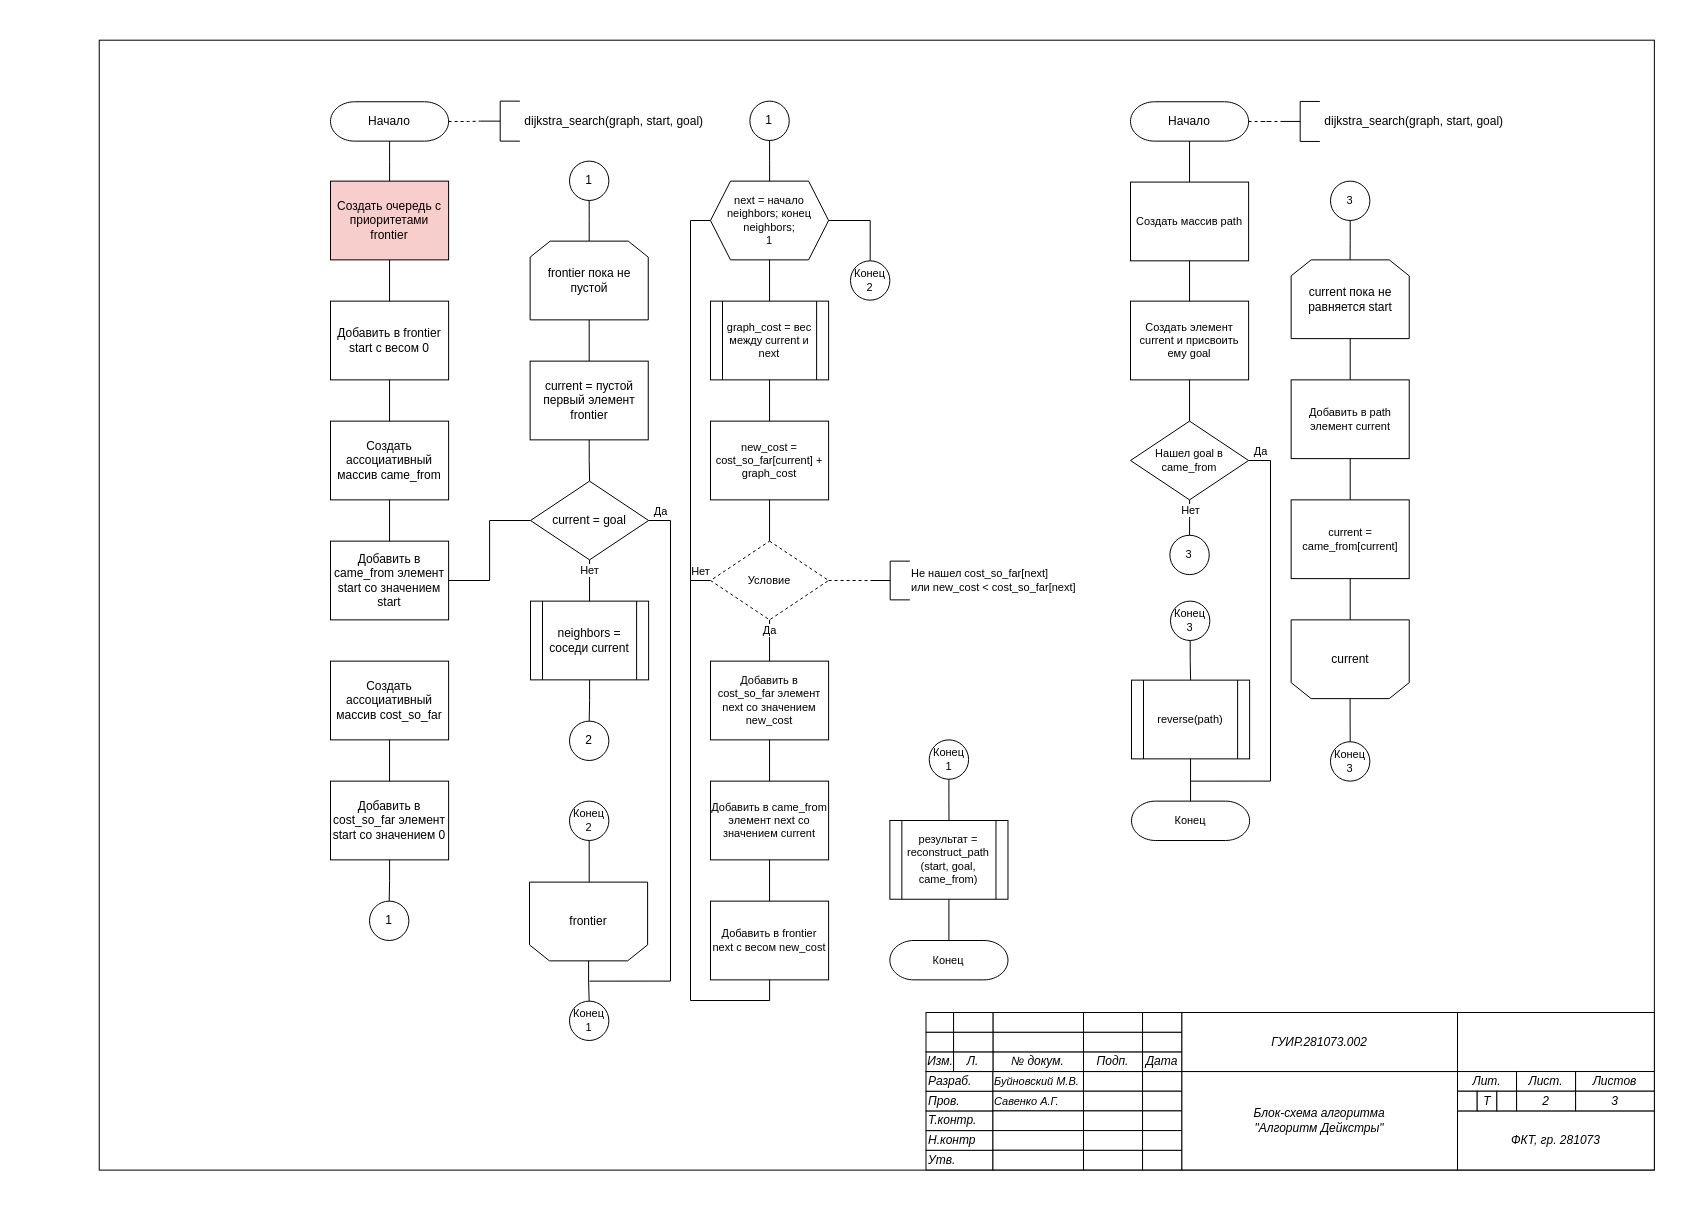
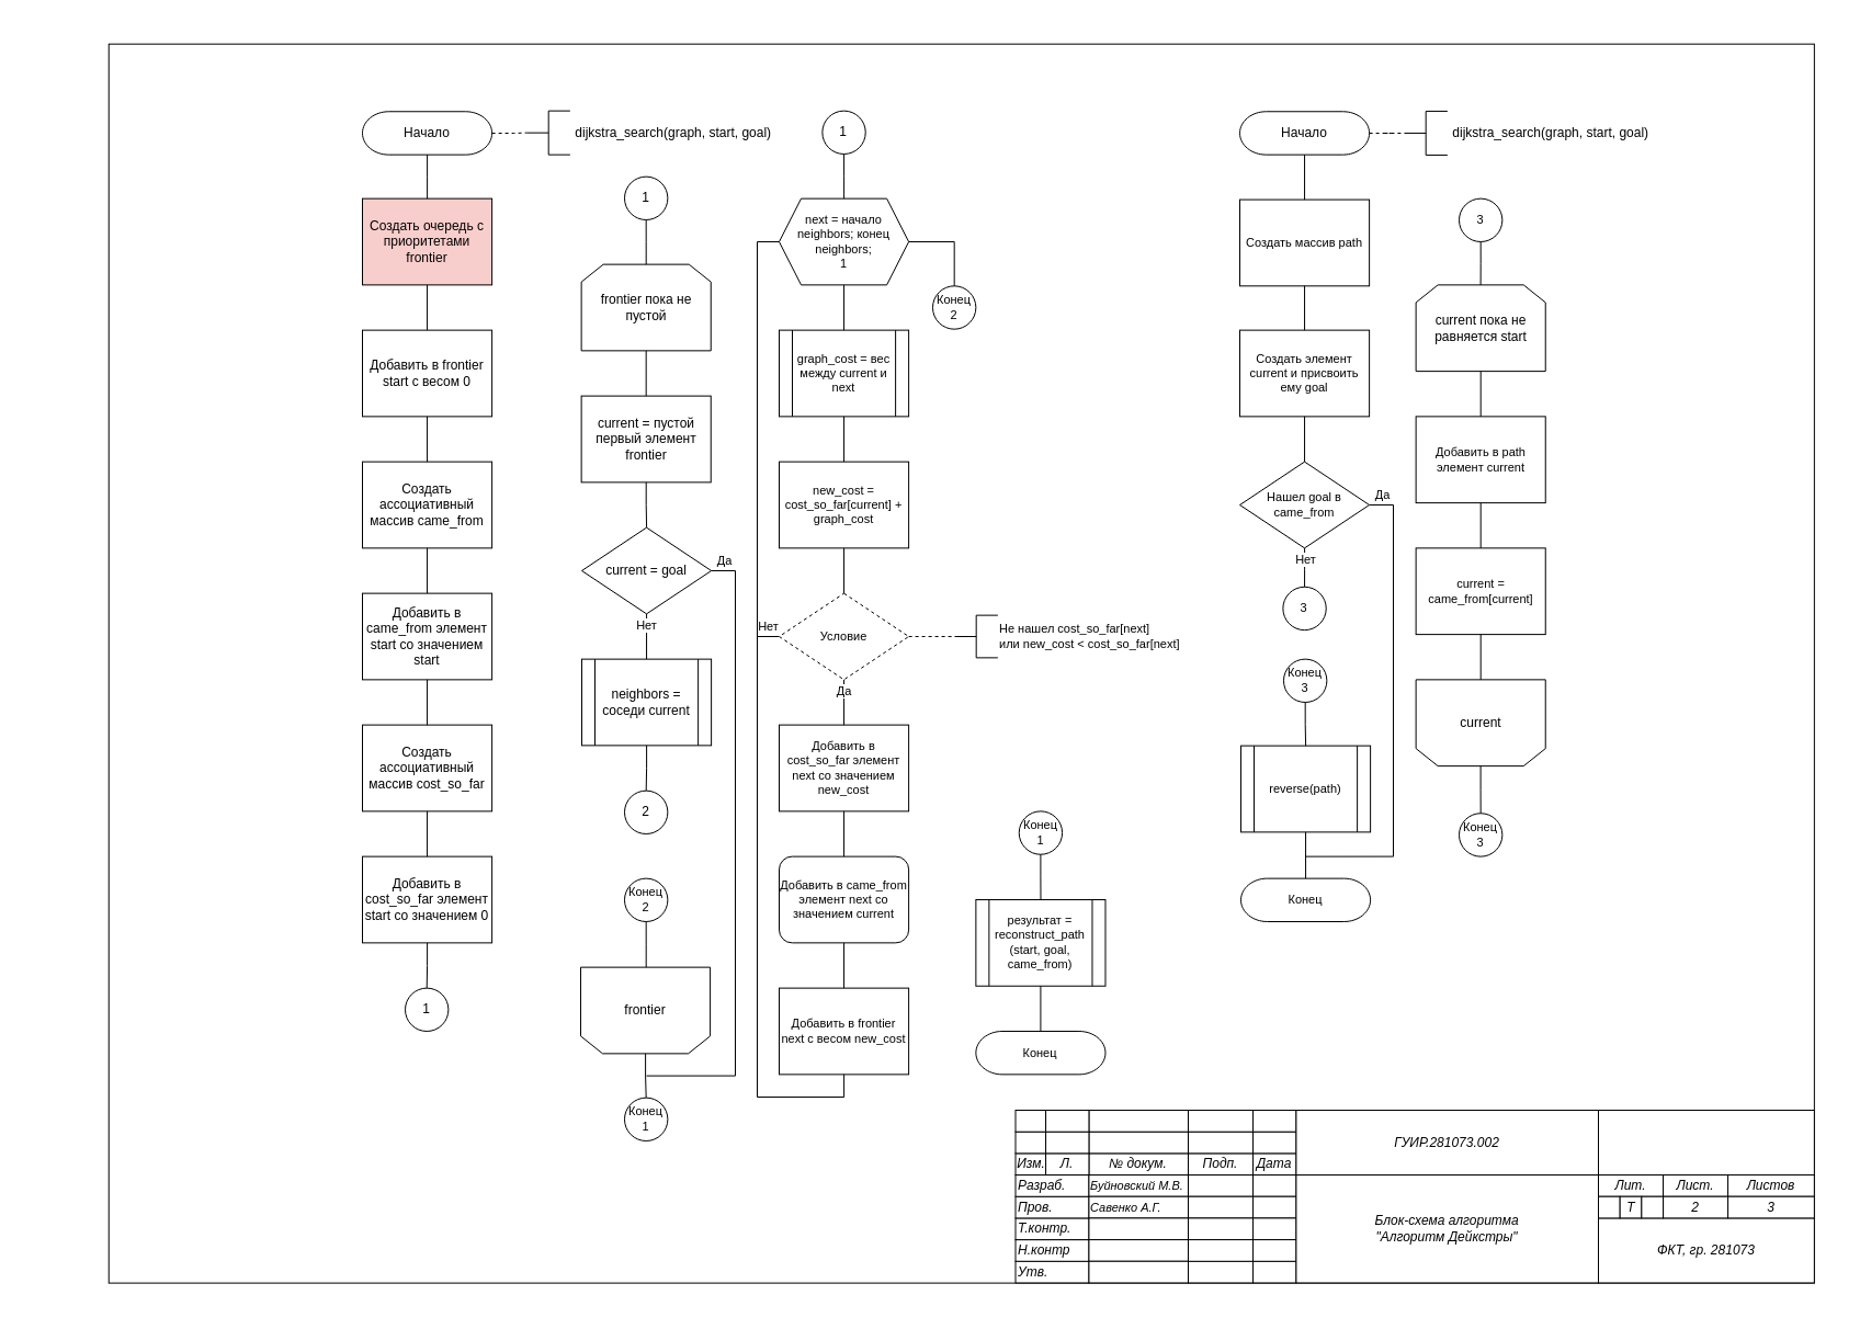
- <mxCell id="68" style="edgeStyle=orthogonalEdgeStyle;rounded=0;orthogonalLoop=1;jettySize=auto;html=1;endArrow=none;endFill=0;" parent="55" source="65" target="79" edge="1"><mxGeometry relative="1" as="geometry" /></mxCell>
+ <mxCell id="68" style="edgeStyle=orthogonalEdgeStyle;rounded=0;orthogonalLoop=1;jettySize=auto;html=1;endArrow=none;endFill=0;" parent="55" source="65" target="67" edge="1"><mxGeometry relative="1" as="geometry" /></mxCell>
- <mxCell id="102" value="Добавить в came_from элемент next со значением current" style="rounded=0;whiteSpace=wrap;html=1;aspect=fixed;fontFamily=Helvetica;fontSize=11;fontColor=default;" parent="55" vertex="1"><mxGeometry x="380" y="680" width="118.11" height="78.74" as="geometry" /></mxCell>
+ <mxCell id="102" value="Добавить в came_from элемент next со значением current" style="whiteSpace=wrap;html=1;aspect=fixed;fontFamily=Helvetica;fontSize=11;fontColor=default;rounded=1;" parent="55" vertex="1"><mxGeometry x="380" y="680" width="118.11" height="78.74" as="geometry" /></mxCell>
